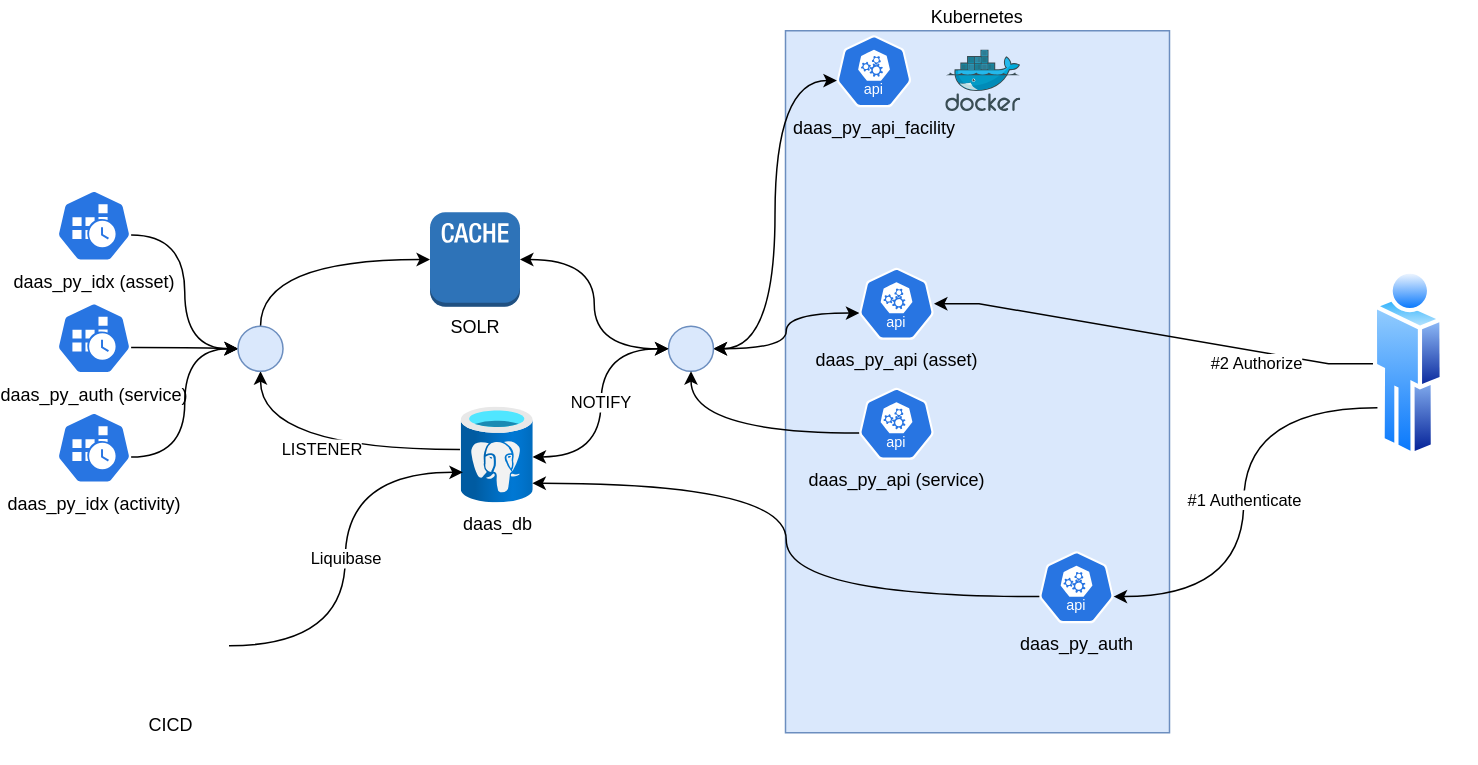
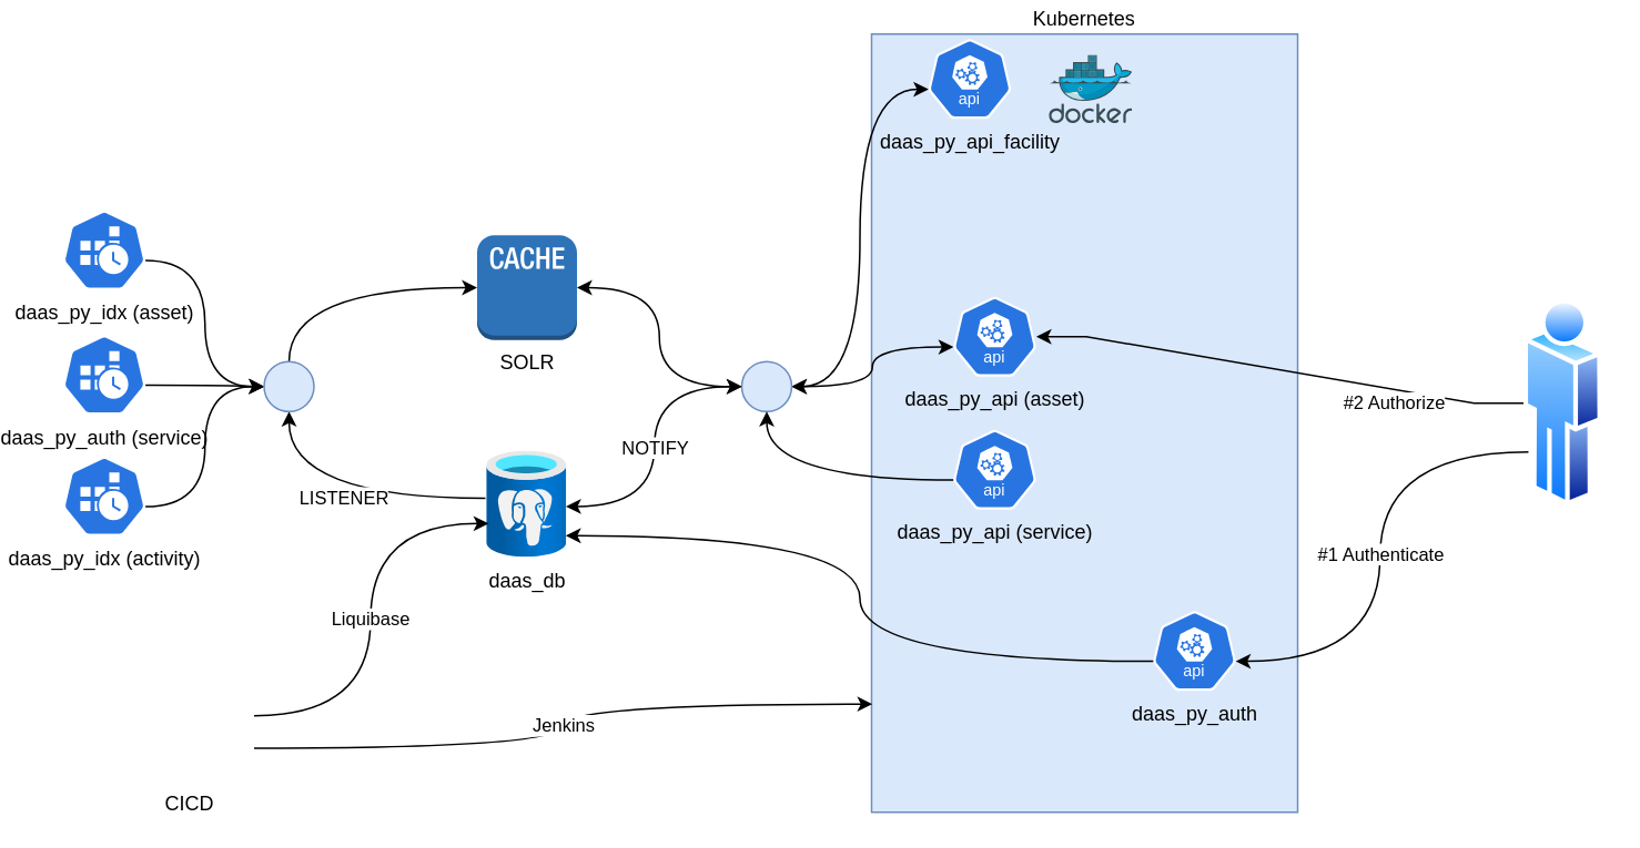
- <mxCell id="3" value="daas_db" style="image;aspect=fixed;html=1;points=[];align=center;fontSize=12;image=img/lib/azure2/databases/Azure_Database_PostgreSQL_Server.svg;" parent="1" vertex="1"><mxGeometry x="290" y="271" width="48" height="64" as="geometry" /></mxCell>
+ <mxCell id="3" value="daas_db" style="image;aspect=fixed;html=1;points=[];align=center;fontSize=12;image=img/lib/azure2/databases/Azure_Database_PostgreSQL_Server.svg;" parent="1" vertex="1"><mxGeometry x="275" y="271" width="48" height="64" as="geometry" /></mxCell>
+ <mxCell id="6" value="Jenkins" style="edgeStyle=orthogonalEdgeStyle;rounded=0;orthogonalLoop=1;jettySize=auto;html=1;exitX=1;exitY=0.75;exitDx=0;exitDy=0;entryX=0.002;entryY=0.861;entryDx=0;entryDy=0;entryPerimeter=0;curved=1;" edge="1" parent="1" source="7" target="2"><mxGeometry relative="1" as="geometry"><mxPoint x="483" y="432" as="targetPoint" /></mxGeometry></mxCell>
